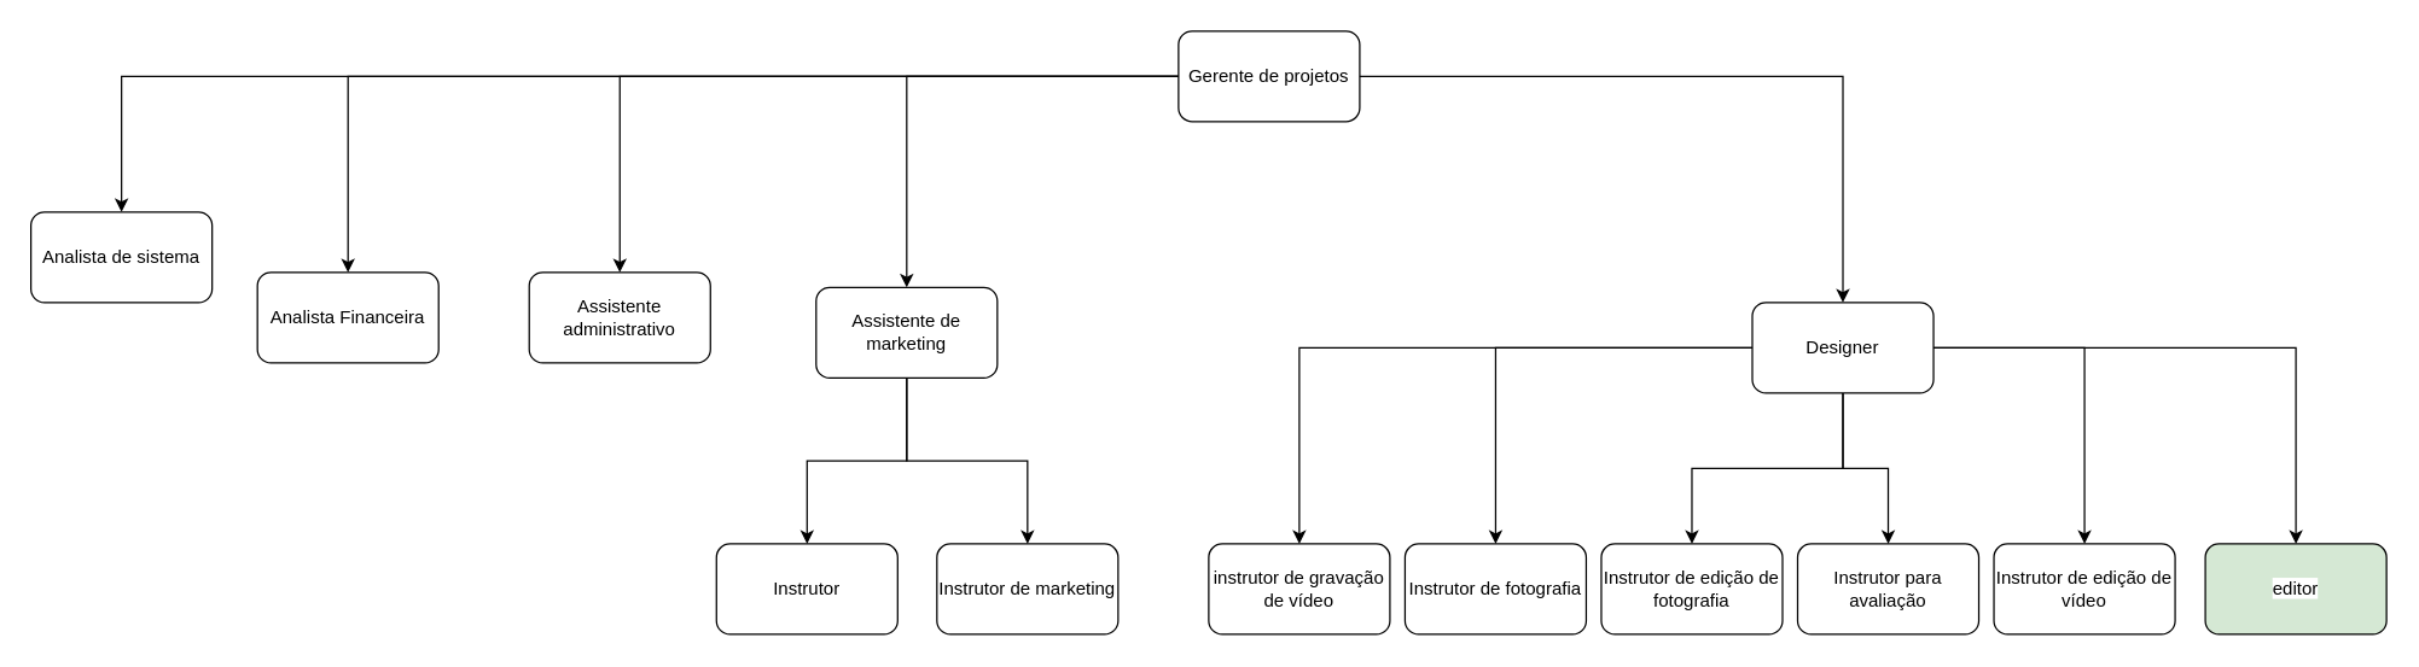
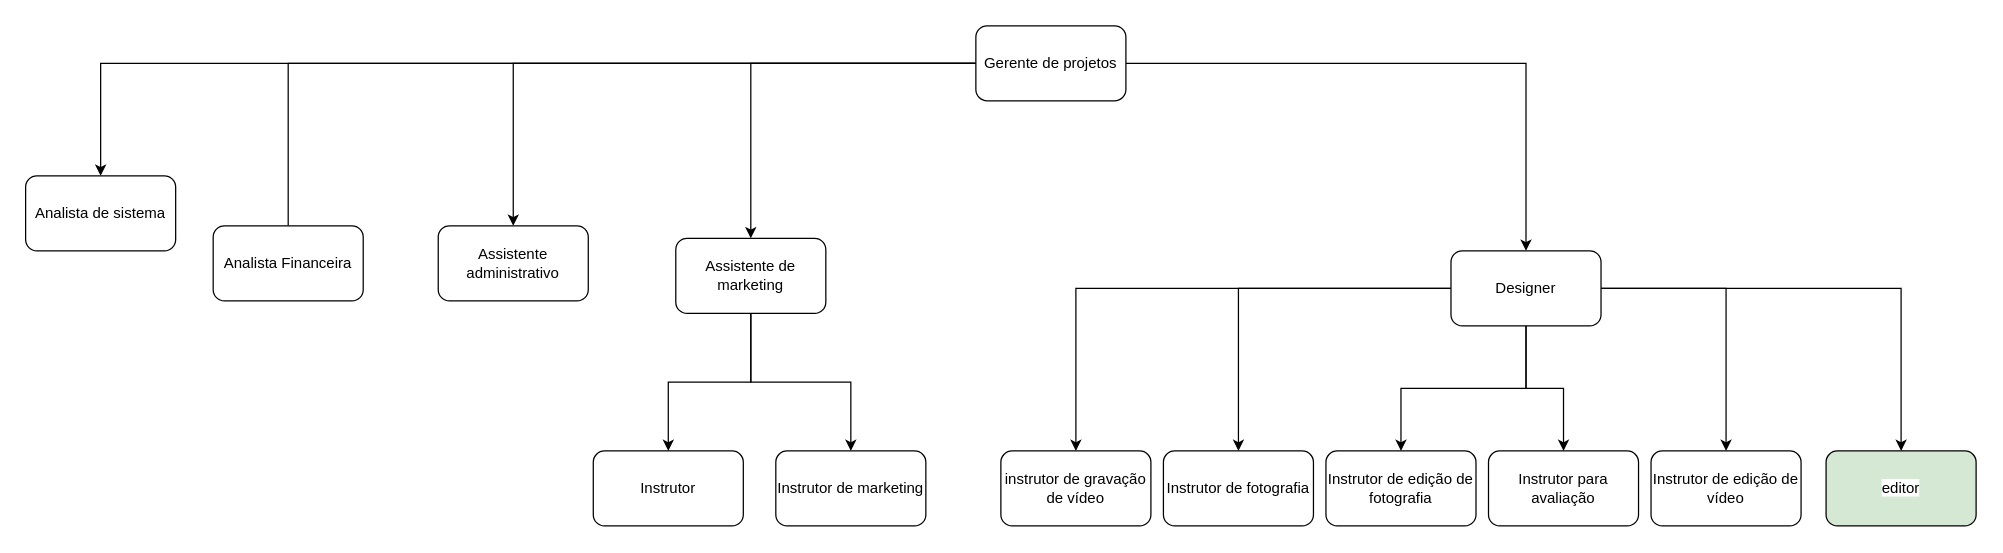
- <mxCell id="4" style="edgeStyle=orthogonalEdgeStyle;rounded=0;orthogonalLoop=1;jettySize=auto;html=1;" parent="1" source="7" target="25" edge="1"><mxGeometry relative="1" as="geometry" /></mxCell>
+ <mxCell id="4" style="edgeStyle=orthogonalEdgeStyle;rounded=0;orthogonalLoop=1;jettySize=auto;html=1;endArrow=none;" parent="1" source="7" target="25" edge="1"><mxGeometry relative="1" as="geometry" /></mxCell>
